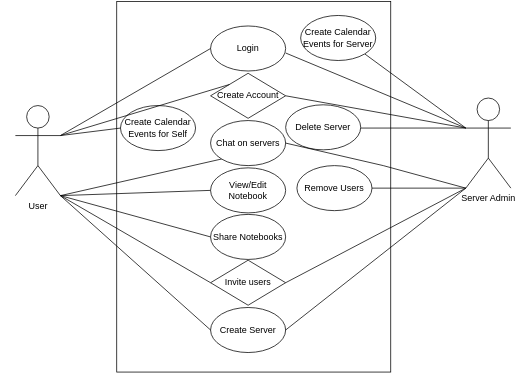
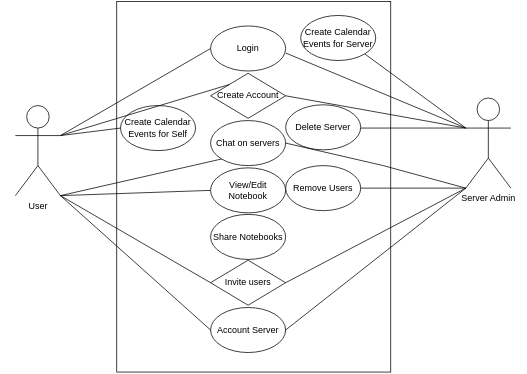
- <mxCell id="14" value="Remove Users" style="ellipse;whiteSpace=wrap;html=1;" parent="1" vertex="1"><mxGeometry x="395" y="220" width="100" height="60" as="geometry" /></mxCell>
+ <mxCell id="14" value="Remove Users" style="ellipse;whiteSpace=wrap;html=1;" parent="1" vertex="1"><mxGeometry x="380" y="220" width="100" height="60" as="geometry" /></mxCell>
- <mxCell id="3" style="orthogonalLoop=1;jettySize=auto;html=1;exitX=1;exitY=1;exitDx=0;exitDy=0;exitPerimeter=0;entryX=0;entryY=0.5;entryDx=0;entryDy=0;endArrow=none;endFill=0;rounded=0;strokeColor=default;" edge="1" parent="1" source="4" target="30"><mxGeometry relative="1" as="geometry" /></mxCell>
- <mxCell id="12" value="Create Server" style="ellipse;whiteSpace=wrap;html=1;" parent="1" vertex="1"><mxGeometry x="280" y="409" width="100" height="60" as="geometry" /></mxCell>
+ <mxCell id="12" value="Account Server" style="ellipse;whiteSpace=wrap;html=1;" parent="1" vertex="1"><mxGeometry x="280" y="409" width="100" height="60" as="geometry" /></mxCell>
